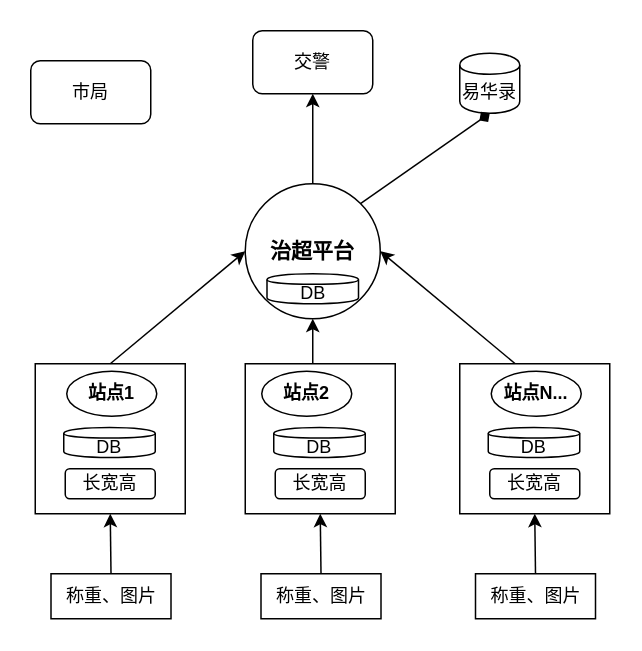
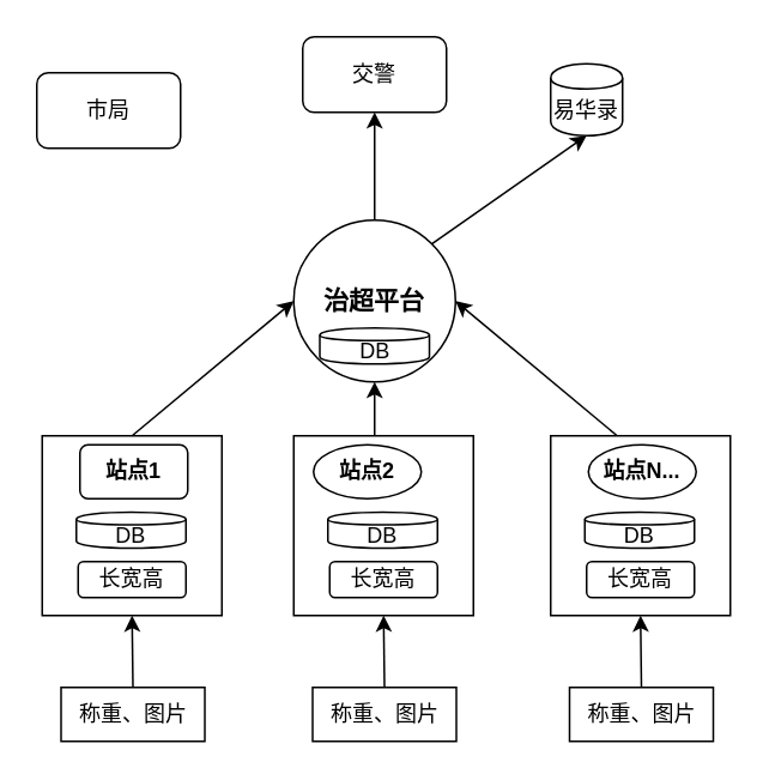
- <mxCell id="29" value="" style="endArrow=diamond;html=1;entryX=0.5;entryY=1;entryDx=0;entryDy=0;exitX=1;exitY=0;exitDx=0;exitDy=0;" edge="1" parent="1" source="2" target="11"><mxGeometry width="50" height="50" relative="1" as="geometry"><mxPoint x="290" y="172" as="sourcePoint" /><mxPoint x="340" y="122" as="targetPoint" /></mxGeometry></mxCell>
+ <mxCell id="29" value="" style="endArrow=classic;html=1;entryX=0.5;entryY=1;entryDx=0;entryDy=0;exitX=1;exitY=0;exitDx=0;exitDy=0;" edge="1" parent="1" source="2" target="11"><mxGeometry width="50" height="50" relative="1" as="geometry"><mxPoint x="290" y="172" as="sourcePoint" /><mxPoint x="340" y="122" as="targetPoint" /></mxGeometry></mxCell>
- <mxCell id="5" value="&lt;b&gt;站点1&lt;/b&gt;" style="ellipse;whiteSpace=wrap;html=1;" vertex="1" parent="1"><mxGeometry x="44" y="247" width="60" height="30" as="geometry" /></mxCell>
+ <mxCell id="5" value="&lt;b&gt;站点1&lt;/b&gt;" style="whiteSpace=wrap;html=1;rounded=1;" vertex="1" parent="1"><mxGeometry x="44" y="247" width="60" height="30" as="geometry" /></mxCell>
